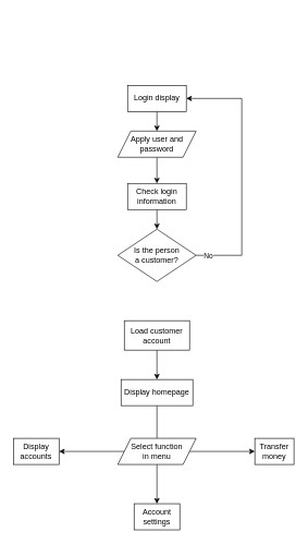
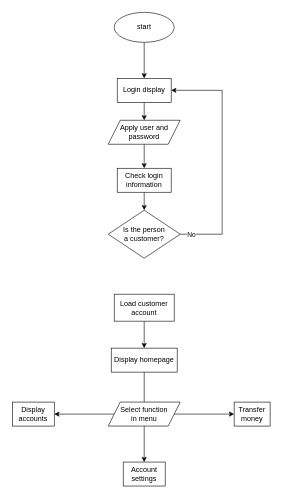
+ <mxCell id="3" value="start" style="ellipse;whiteSpace=wrap;html=1;" vertex="1" parent="1"><mxGeometry x="190" y="20" width="100" height="50" as="geometry" /></mxCell>
+ <mxCell id="2" style="edgeStyle=orthogonalEdgeStyle;rounded=0;orthogonalLoop=1;jettySize=auto;html=1;exitX=0.5;exitY=1;exitDx=0;exitDy=0;entryX=0.5;entryY=0;entryDx=0;entryDy=0;" edge="1" parent="1" source="3" target="5"><mxGeometry relative="1" as="geometry" /></mxCell>
